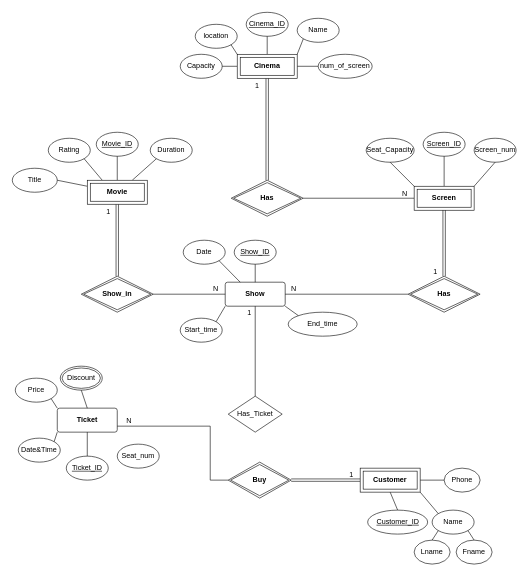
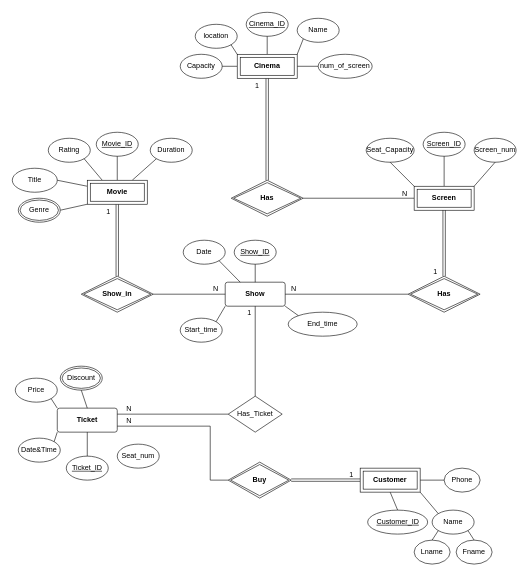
+ <mxCell id="16" value="" style="endArrow=none;html=1;rounded=0;exitX=1;exitY=0.5;exitDx=0;exitDy=0;entryX=0;entryY=1;entryDx=0;entryDy=0;" parent="1" source="55" target="81" edge="1"><mxGeometry relative="1" as="geometry"><mxPoint x="120" y="360" as="sourcePoint" /><mxPoint x="140" y="340" as="targetPoint" /></mxGeometry></mxCell>
+ <mxCell id="55" value="Genre" style="ellipse;shape=doubleEllipse;margin=3;whiteSpace=wrap;html=1;align=center;" parent="1" vertex="1"><mxGeometry x="30" y="330" width="70" height="40" as="geometry" /></mxCell>
+ <mxCell id="67" value="" style="endArrow=none;html=1;rounded=0;entryX=1;entryY=0.25;entryDx=0;entryDy=0;exitX=0;exitY=0.5;exitDx=0;exitDy=0;" parent="1" source="64" target="2" edge="1"><mxGeometry relative="1" as="geometry"><mxPoint x="360" y="630" as="sourcePoint" /><mxPoint x="520" y="630" as="targetPoint" /></mxGeometry></mxCell>
+ <mxCell id="68" value="N" style="resizable=0;html=1;whiteSpace=wrap;align=right;verticalAlign=bottom;" parent="67" connectable="0" vertex="1"><mxGeometry x="1" relative="1" as="geometry"><mxPoint x="25" as="offset" /></mxGeometry></mxCell>
